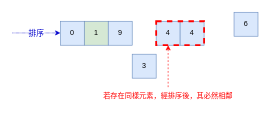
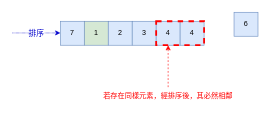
- <mxCell id="2" value="0" style="rounded=0;whiteSpace=wrap;html=1;fillColor=#dae8fc;strokeColor=#6c8ebf;" parent="1" vertex="1"><mxGeometry x="100" y="35" width="40" height="40" as="geometry" /></mxCell>
+ <mxCell id="2" value="7" style="rounded=0;whiteSpace=wrap;html=1;fillColor=#dae8fc;strokeColor=#6c8ebf;" parent="1" vertex="1"><mxGeometry x="100" y="35" width="40" height="40" as="geometry" /></mxCell>
- <mxCell id="4" value="9" style="rounded=0;whiteSpace=wrap;html=1;fillColor=#dae8fc;strokeColor=#6c8ebf;" parent="1" vertex="1"><mxGeometry x="180" y="35" width="40" height="40" as="geometry" /></mxCell>
+ <mxCell id="4" value="2" style="rounded=0;whiteSpace=wrap;html=1;fillColor=#dae8fc;strokeColor=#6c8ebf;" parent="1" vertex="1"><mxGeometry x="180" y="35" width="40" height="40" as="geometry" /></mxCell>
- <mxCell id="5" value="3" style="rounded=0;whiteSpace=wrap;html=1;fillColor=#dae8fc;strokeColor=#6c8ebf;" parent="1" vertex="1"><mxGeometry x="220" y="90" width="40" height="40" as="geometry" /></mxCell>
+ <mxCell id="5" value="3" style="rounded=0;whiteSpace=wrap;html=1;fillColor=#dae8fc;strokeColor=#6c8ebf;" parent="1" vertex="1"><mxGeometry x="220" y="35" width="40" height="40" as="geometry" /></mxCell>
